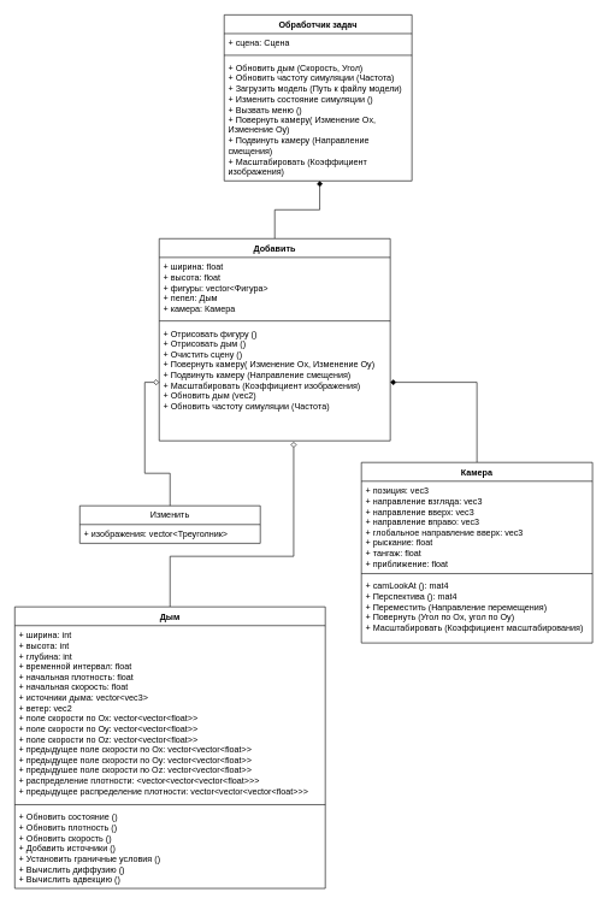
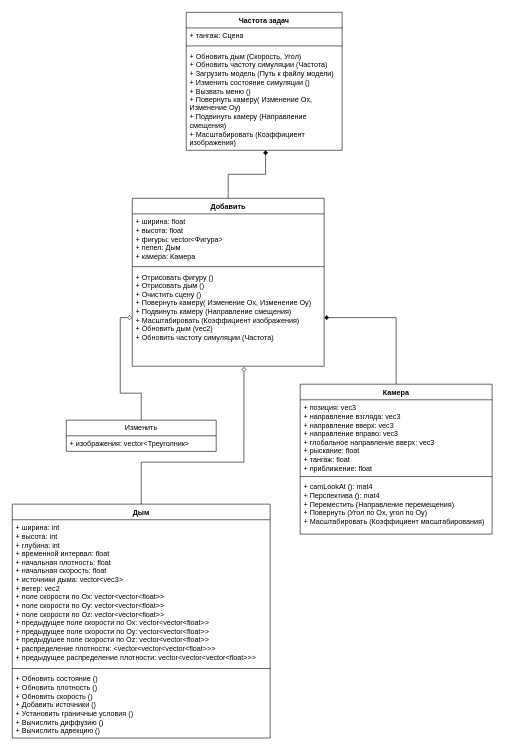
- <mxCell id="2" value="Обработчик задач" style="swimlane;fontStyle=1;align=center;verticalAlign=top;childLayout=stackLayout;horizontal=1;startSize=26;horizontalStack=0;resizeParent=1;resizeParentMax=0;resizeLast=0;collapsible=1;marginBottom=0;whiteSpace=wrap;html=1;" vertex="1" parent="1"><mxGeometry x="310" y="20" width="260" height="230" as="geometry" /></mxCell>
+ <mxCell id="2" value="Частота задач" style="swimlane;fontStyle=1;align=center;verticalAlign=top;childLayout=stackLayout;horizontal=1;startSize=26;horizontalStack=0;resizeParent=1;resizeParentMax=0;resizeLast=0;collapsible=1;marginBottom=0;whiteSpace=wrap;html=1;" vertex="1" parent="1"><mxGeometry x="310" y="20" width="260" height="230" as="geometry" /></mxCell>
- <mxCell id="3" value="+ сцена: Сцена" style="text;strokeColor=none;fillColor=none;align=left;verticalAlign=top;spacingLeft=4;spacingRight=4;overflow=hidden;rotatable=0;points=[[0,0.5],[1,0.5]];portConstraint=eastwest;whiteSpace=wrap;html=1;" vertex="1" parent="2"><mxGeometry y="26" width="260" height="26" as="geometry" /></mxCell>
+ <mxCell id="3" value="+ тангаж: Сцена" style="text;strokeColor=none;fillColor=none;align=left;verticalAlign=top;spacingLeft=4;spacingRight=4;overflow=hidden;rotatable=0;points=[[0,0.5],[1,0.5]];portConstraint=eastwest;whiteSpace=wrap;html=1;" vertex="1" parent="2"><mxGeometry y="26" width="260" height="26" as="geometry" /></mxCell>
